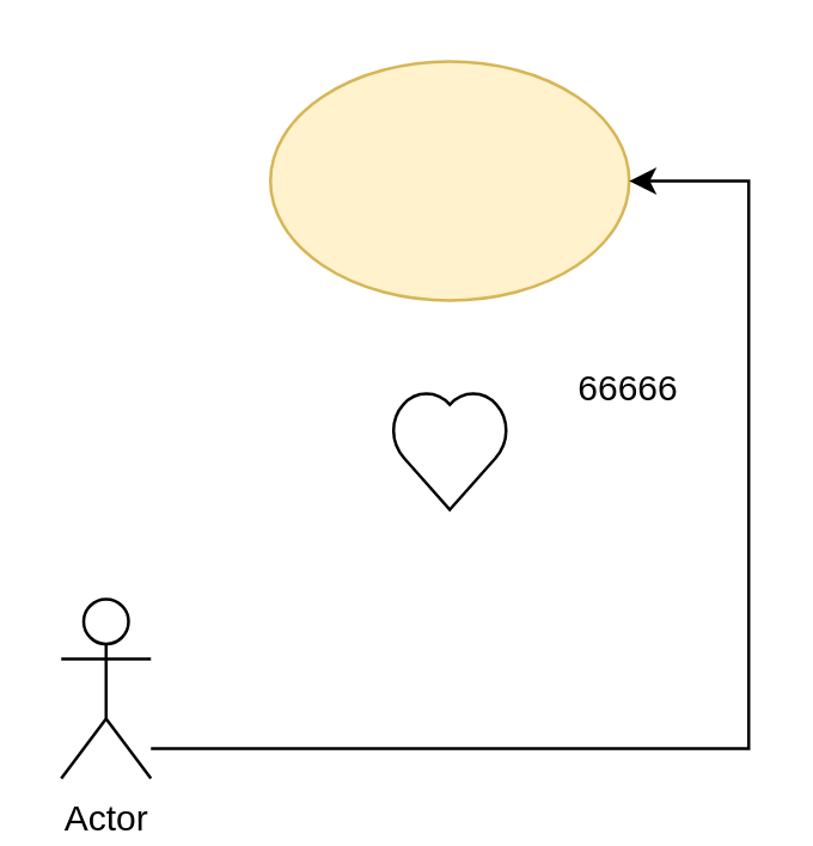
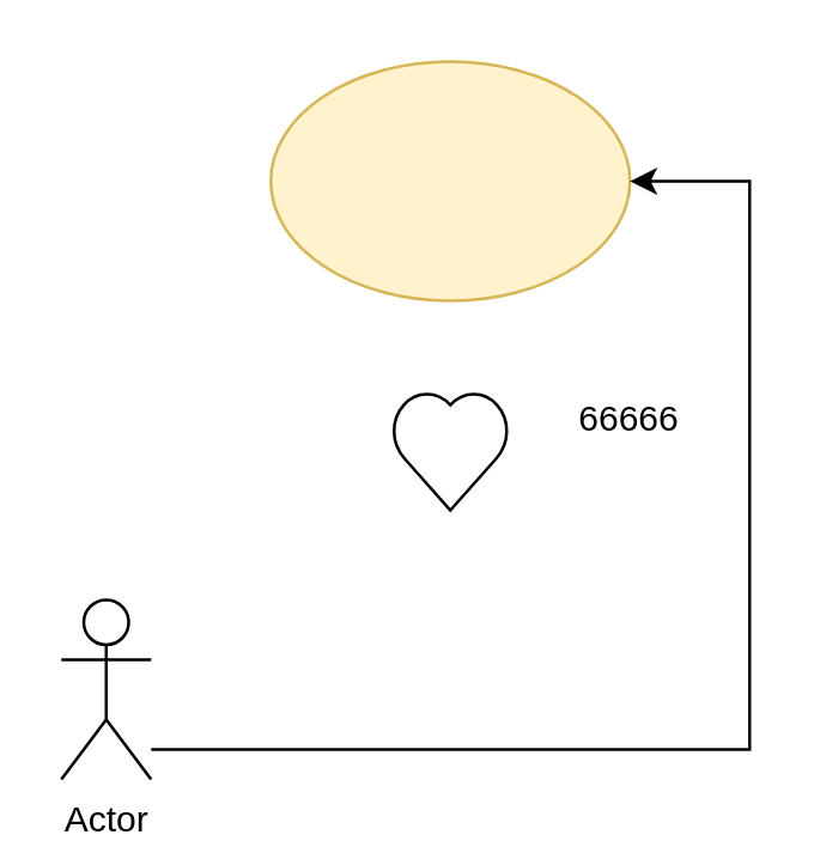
- <mxCell id="6" value="66666&lt;br&gt;" style="text;html=1;strokeColor=none;fillColor=none;align=center;verticalAlign=middle;whiteSpace=wrap;rounded=0;" vertex="1" parent="1"><mxGeometry x="190" y="120" width="40" height="20" as="geometry" /></mxCell>
+ <mxCell id="6" value="66666&lt;br&gt;" style="text;html=1;strokeColor=none;fillColor=none;align=center;verticalAlign=middle;whiteSpace=wrap;rounded=0;" vertex="1" parent="1"><mxGeometry x="190" y="130" width="40" height="20" as="geometry" /></mxCell>
